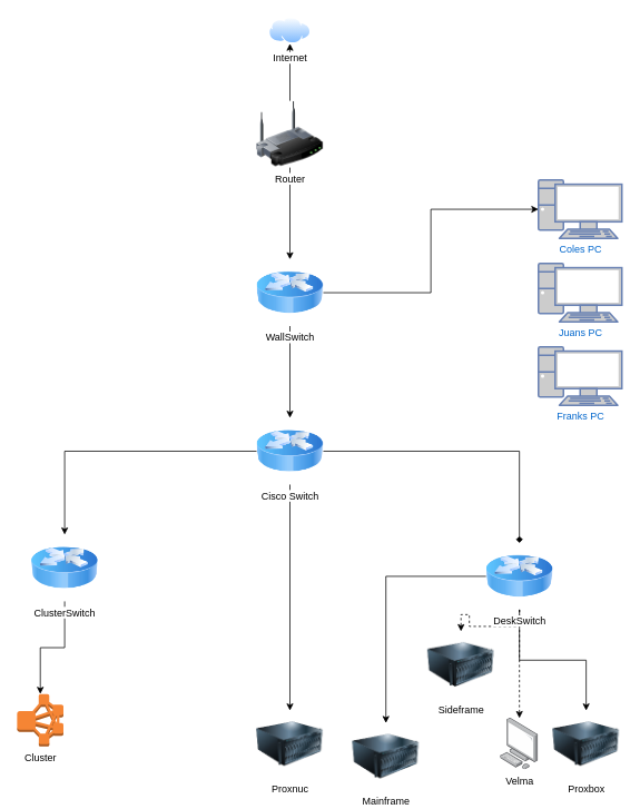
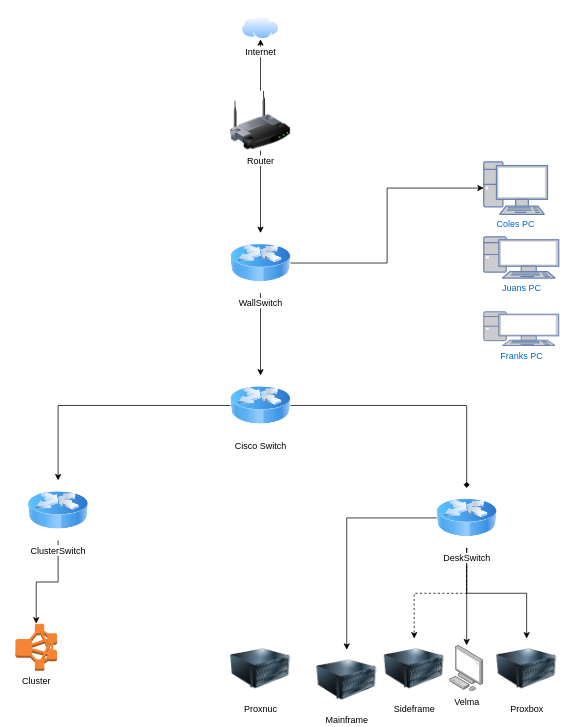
- <mxCell id="26" value="Coles PC&lt;br&gt;" style="fontColor=#0066CC;verticalAlign=top;verticalLabelPosition=bottom;labelPosition=center;align=center;html=1;outlineConnect=0;fillColor=#CCCCCC;strokeColor=#6881B3;gradientColor=none;gradientDirection=north;strokeWidth=2;shape=mxgraph.networks.pc;" vertex="1" parent="1"><mxGeometry x="644.8" y="215" width="100" height="70" as="geometry" /></mxCell>
+ <mxCell id="26" value="Coles PC&lt;br&gt;" style="fontColor=#0066CC;verticalAlign=top;verticalLabelPosition=bottom;labelPosition=center;align=center;html=1;outlineConnect=0;fillColor=#CCCCCC;strokeColor=#6881B3;gradientColor=none;gradientDirection=north;strokeWidth=2;shape=mxgraph.networks.pc;" vertex="1" parent="1"><mxGeometry x="644.8" y="215" width="85" height="70" as="geometry" /></mxCell>
- <mxCell id="27" value="Juans PC" style="fontColor=#0066CC;verticalAlign=top;verticalLabelPosition=bottom;labelPosition=center;align=center;html=1;outlineConnect=0;fillColor=#CCCCCC;strokeColor=#6881B3;gradientColor=none;gradientDirection=north;strokeWidth=2;shape=mxgraph.networks.pc;" vertex="1" parent="1"><mxGeometry x="644.8" y="315" width="100" height="70" as="geometry" /></mxCell>
+ <mxCell id="27" value="Juans PC" style="fontColor=#0066CC;verticalAlign=top;verticalLabelPosition=bottom;labelPosition=center;align=center;html=1;outlineConnect=0;fillColor=#CCCCCC;strokeColor=#6881B3;gradientColor=none;gradientDirection=north;strokeWidth=2;shape=mxgraph.networks.pc;" vertex="1" parent="1"><mxGeometry x="644.8" y="315" width="100" height="55" as="geometry" /></mxCell>
- <mxCell id="28" value="Franks&amp;nbsp;PC" style="fontColor=#0066CC;verticalAlign=top;verticalLabelPosition=bottom;labelPosition=center;align=center;html=1;outlineConnect=0;fillColor=#CCCCCC;strokeColor=#6881B3;gradientColor=none;gradientDirection=north;strokeWidth=2;shape=mxgraph.networks.pc;" vertex="1" parent="1"><mxGeometry x="644.8" y="415" width="100" height="70" as="geometry" /></mxCell>
+ <mxCell id="28" value="Franks&amp;nbsp;PC" style="fontColor=#0066CC;verticalAlign=top;verticalLabelPosition=bottom;labelPosition=center;align=center;html=1;outlineConnect=0;fillColor=#CCCCCC;strokeColor=#6881B3;gradientColor=none;gradientDirection=north;strokeWidth=2;shape=mxgraph.networks.pc;" vertex="1" parent="1"><mxGeometry x="644.8" y="415" width="100" height="45" as="geometry" /></mxCell>
- <mxCell id="10" style="edgeStyle=orthogonalEdgeStyle;rounded=0;orthogonalLoop=1;jettySize=auto;html=1;" edge="1" parent="1" source="11" target="24"><mxGeometry relative="1" as="geometry" /></mxCell>
- <mxCell id="21" value="Sideframe" style="image;html=1;image=img/lib/clip_art/computers/Server_128x128.png" vertex="1" parent="1"><mxGeometry x="512" y="755.9" width="80" height="80" as="geometry" /></mxCell>
+ <mxCell id="21" value="Sideframe" style="image;html=1;image=img/lib/clip_art/computers/Server_128x128.png" vertex="1" parent="1"><mxGeometry x="512" y="850.9" width="80" height="80" as="geometry" /></mxCell>
- <mxCell id="14" style="edgeStyle=orthogonalEdgeStyle;rounded=0;orthogonalLoop=1;jettySize=auto;html=1;dashed=1;" edge="1" parent="1" source="18" target="19"><mxGeometry relative="1" as="geometry" /></mxCell>
+ <mxCell id="14" style="edgeStyle=orthogonalEdgeStyle;rounded=0;orthogonalLoop=1;jettySize=auto;html=1;" edge="1" parent="1" source="18" target="19"><mxGeometry relative="1" as="geometry" /></mxCell>
